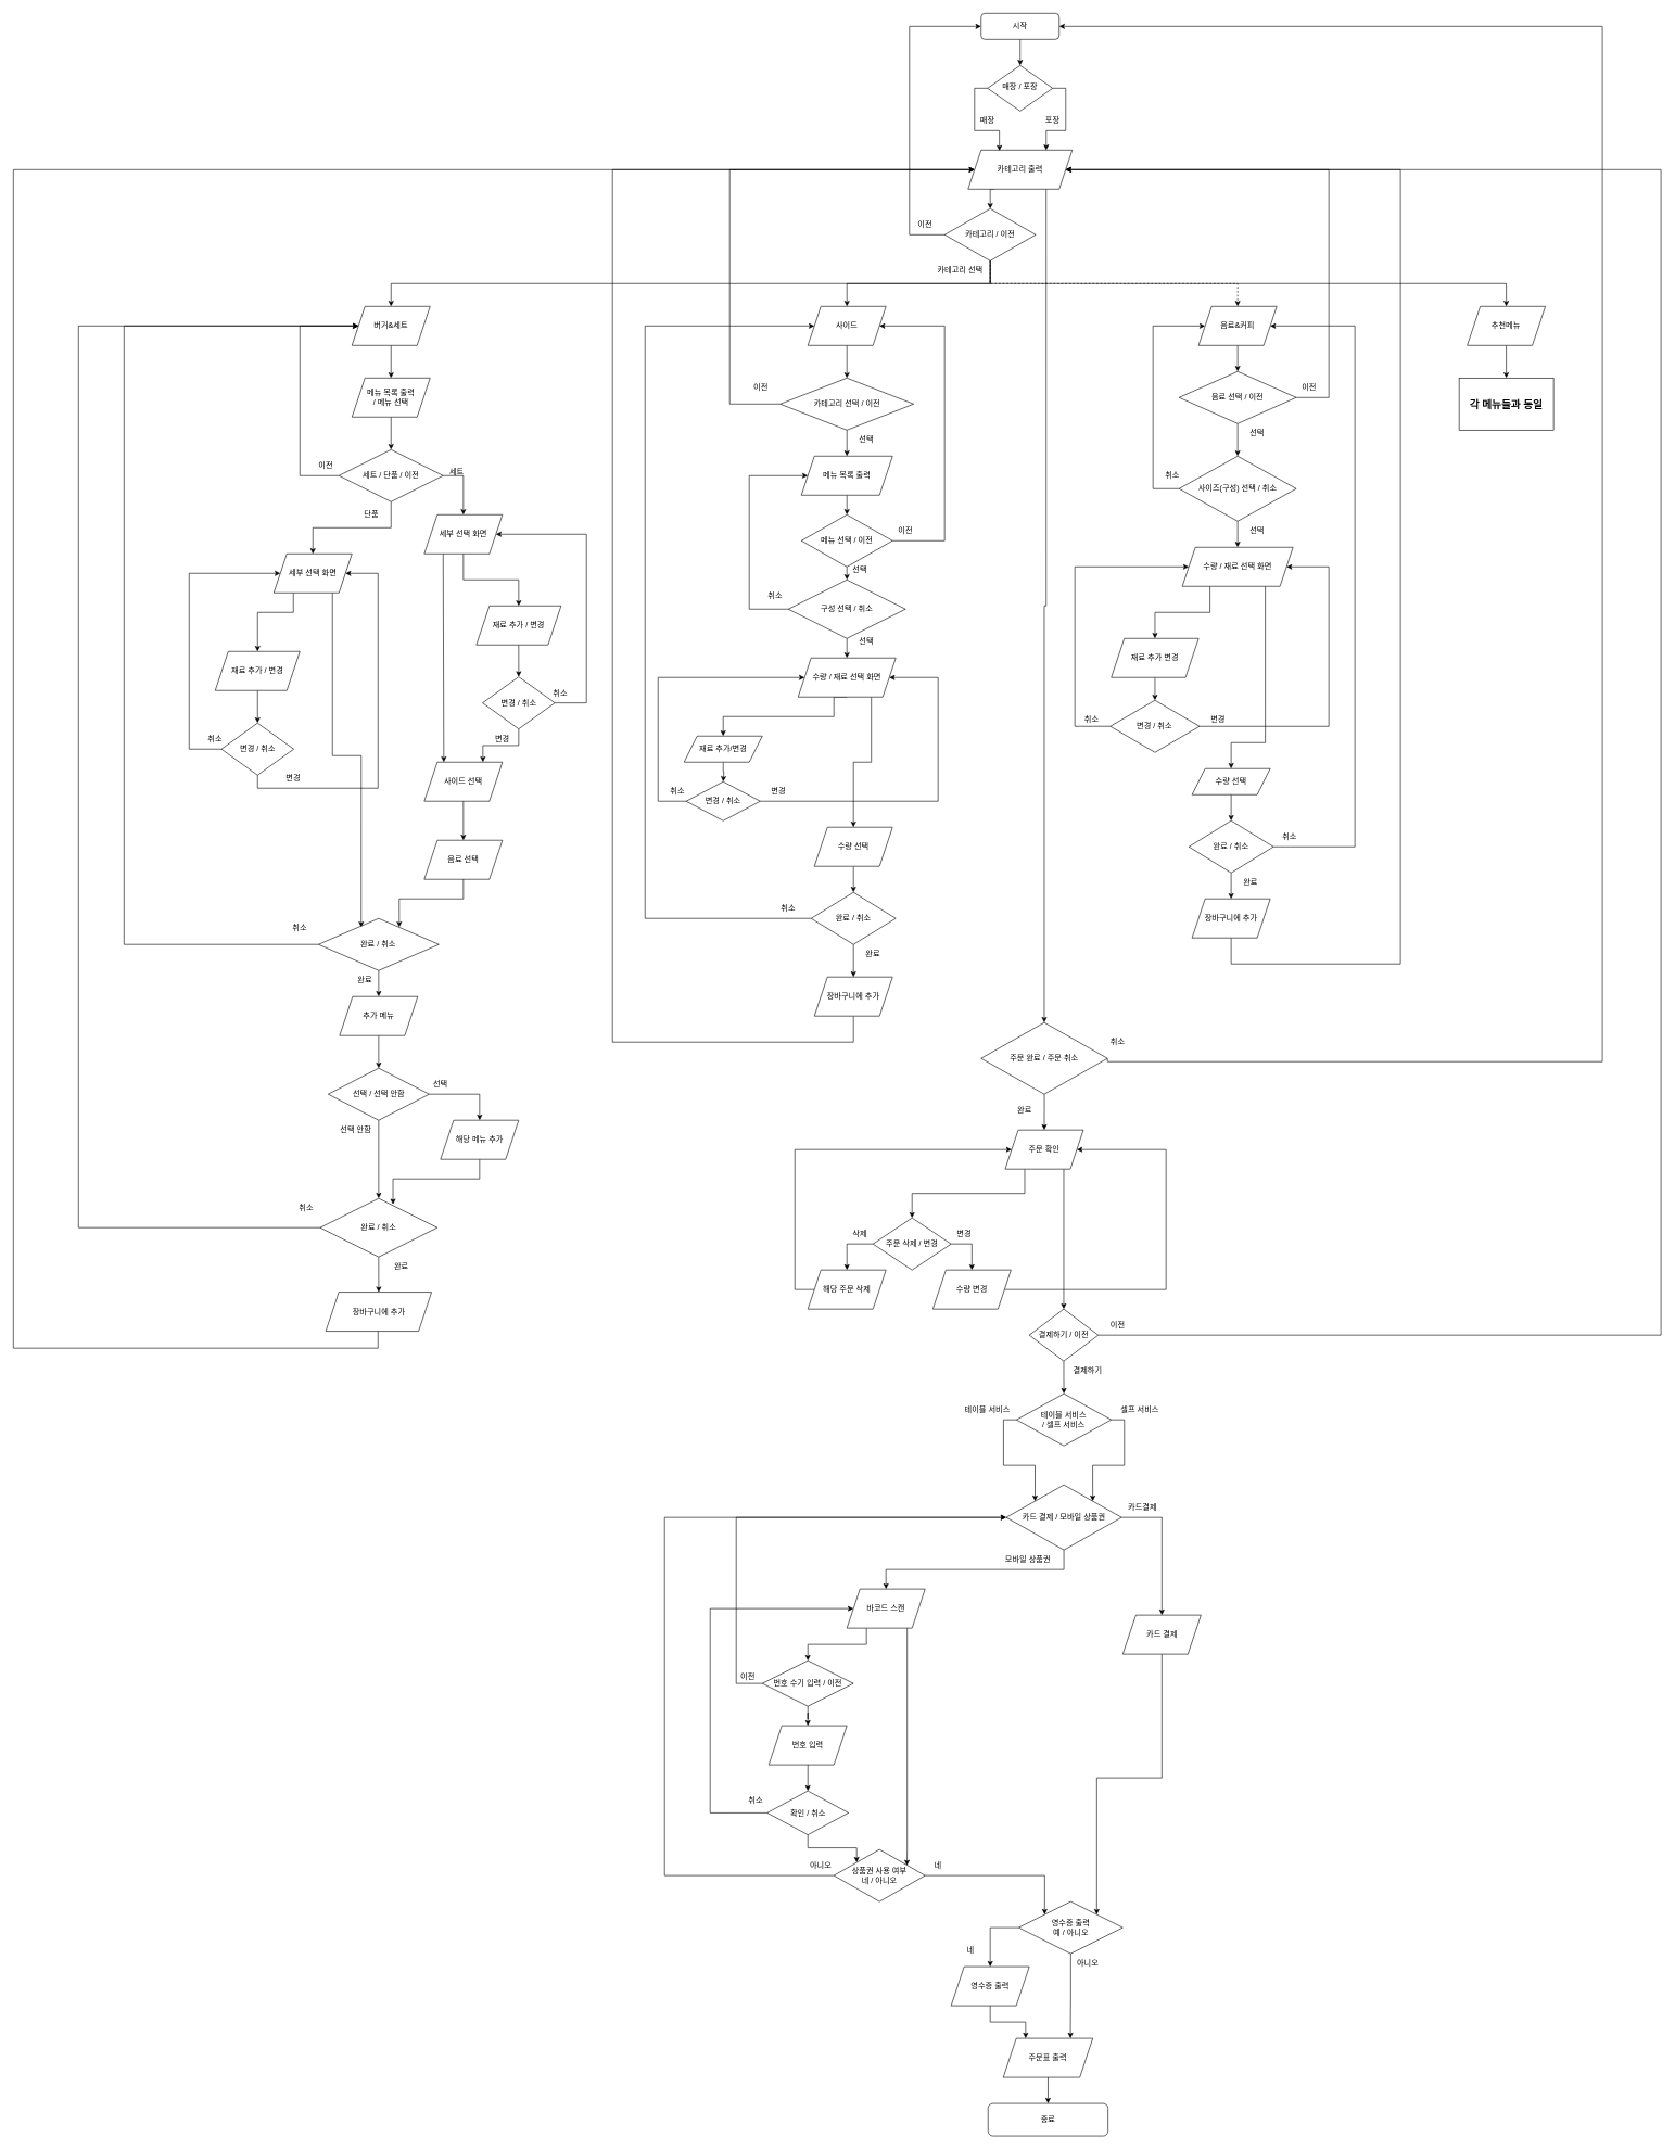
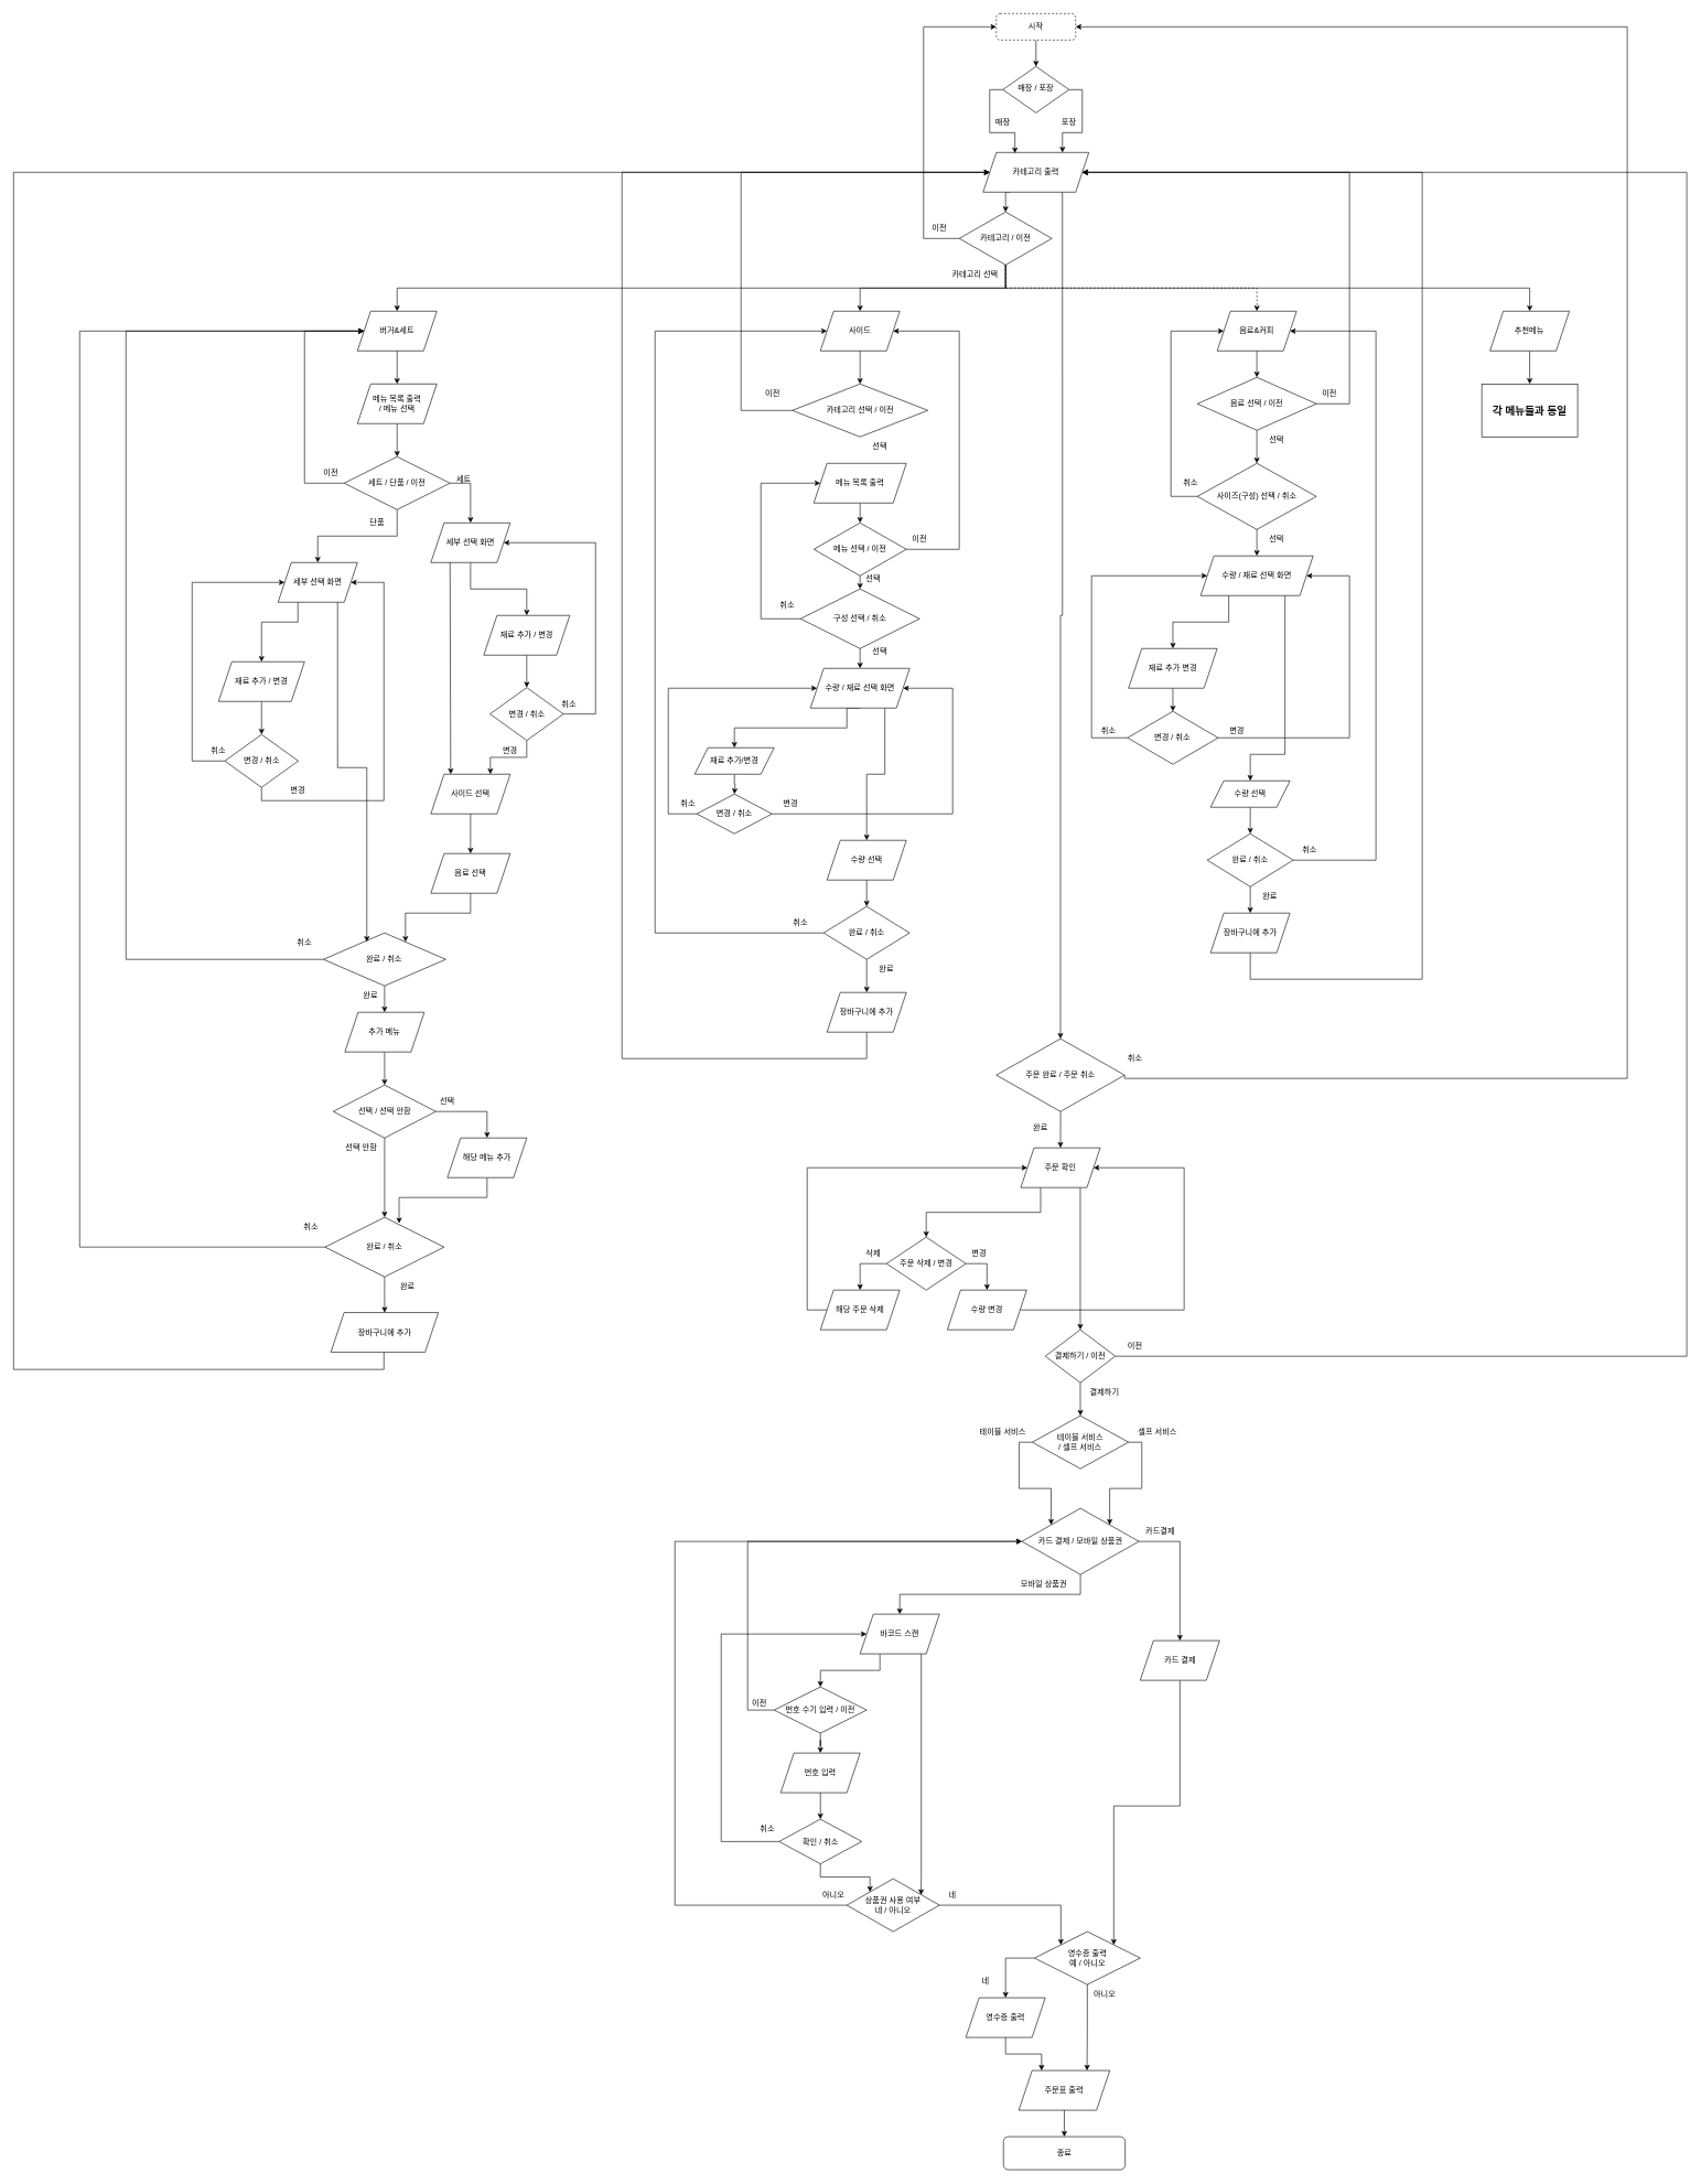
- <mxCell id="3" value="시작" style="rounded=1;whiteSpace=wrap;html=1;fontSize=12;glass=0;strokeWidth=1;shadow=0;" parent="1" vertex="1"><mxGeometry x="1505.97" y="20" width="120" height="40" as="geometry" /></mxCell>
+ <mxCell id="3" value="시작" style="rounded=1;whiteSpace=wrap;html=1;fontSize=12;glass=0;strokeWidth=1;shadow=0;dashed=1;" parent="1" vertex="1"><mxGeometry x="1505.97" y="20" width="120" height="40" as="geometry" /></mxCell>
- <mxCell id="61" value="" style="edgeStyle=orthogonalEdgeStyle;rounded=0;orthogonalLoop=1;jettySize=auto;html=1;" parent="1" source="62" target="67" edge="1"><mxGeometry relative="1" as="geometry" /></mxCell>
